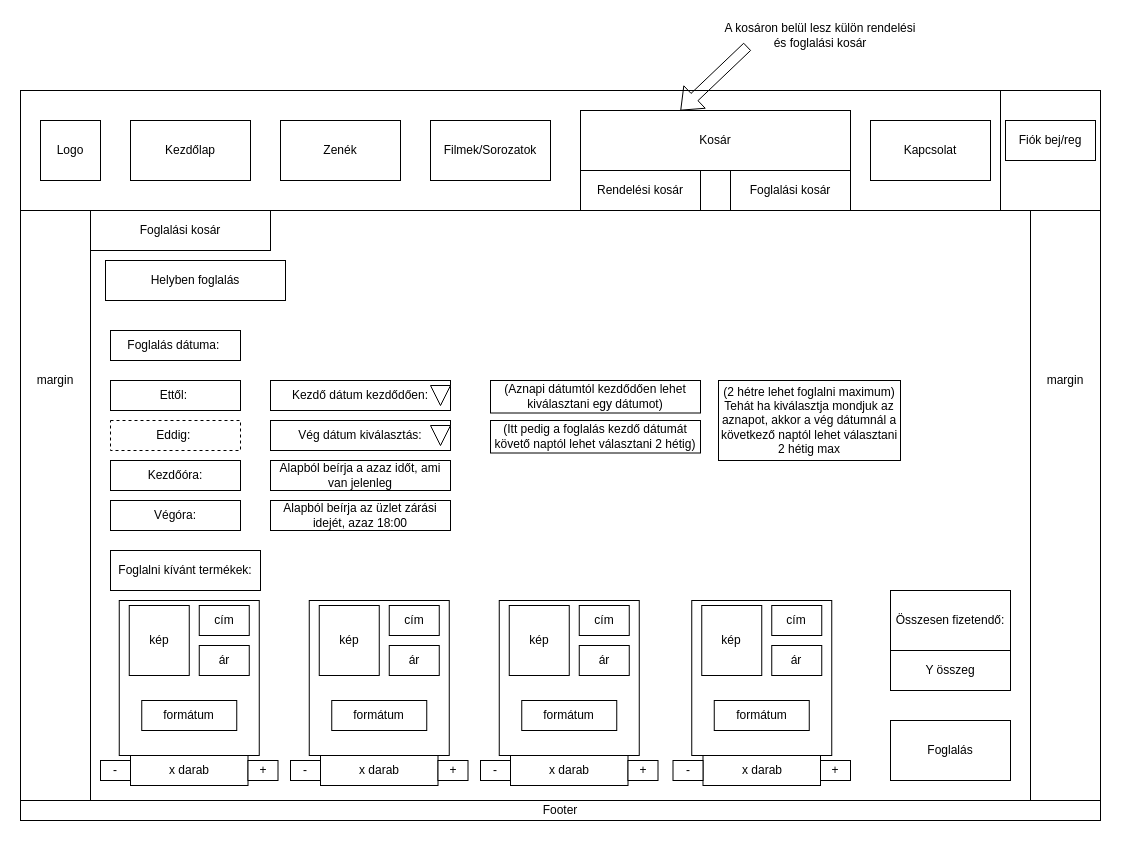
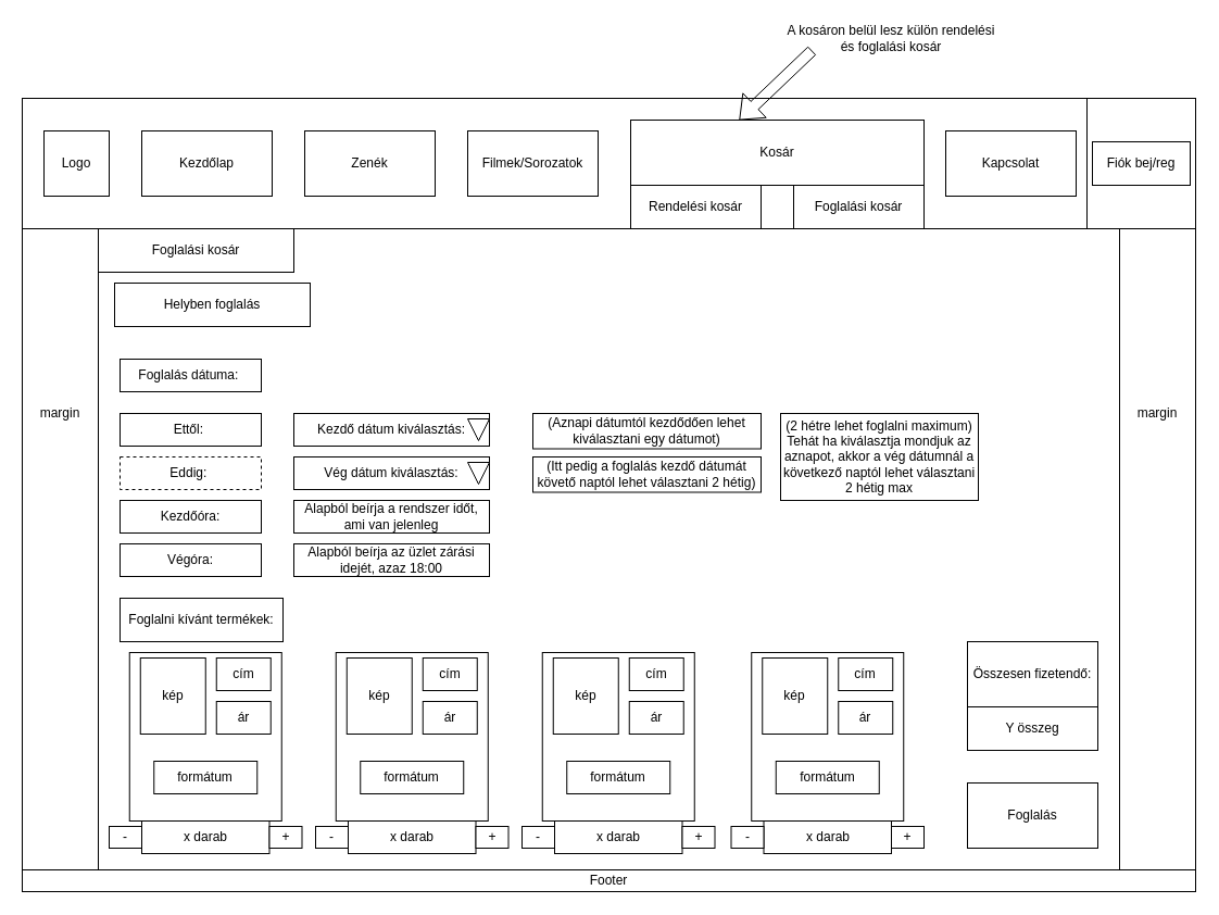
- <mxCell id="20" value="Fiók bej/reg" style="rounded=0;whiteSpace=wrap;html=1;" parent="1" vertex="1"><mxGeometry x="1005" y="120" width="90" height="40" as="geometry" /></mxCell>
+ <mxCell id="20" value="Fiók bej/reg" style="rounded=0;whiteSpace=wrap;html=1;" parent="1" vertex="1"><mxGeometry x="1005" y="130" width="90" height="40" as="geometry" /></mxCell>
- <mxCell id="31" value="Kezdő dátum kezdődően:" style="rounded=0;whiteSpace=wrap;html=1;" vertex="1" parent="1"><mxGeometry x="270" y="380" width="180" height="30" as="geometry" /></mxCell>
+ <mxCell id="31" value="Kezdő dátum kiválasztás:" style="rounded=0;whiteSpace=wrap;html=1;" vertex="1" parent="1"><mxGeometry x="270" y="380" width="180" height="30" as="geometry" /></mxCell>
- <mxCell id="40" value="Alapból beírja a azaz időt, ami van jelenleg" style="rounded=0;whiteSpace=wrap;html=1;" vertex="1" parent="1"><mxGeometry x="270" y="460" width="180" height="30" as="geometry" /></mxCell>
+ <mxCell id="40" value="Alapból beírja a rendszer időt, ami van jelenleg" style="rounded=0;whiteSpace=wrap;html=1;" vertex="1" parent="1"><mxGeometry x="270" y="460" width="180" height="30" as="geometry" /></mxCell>
